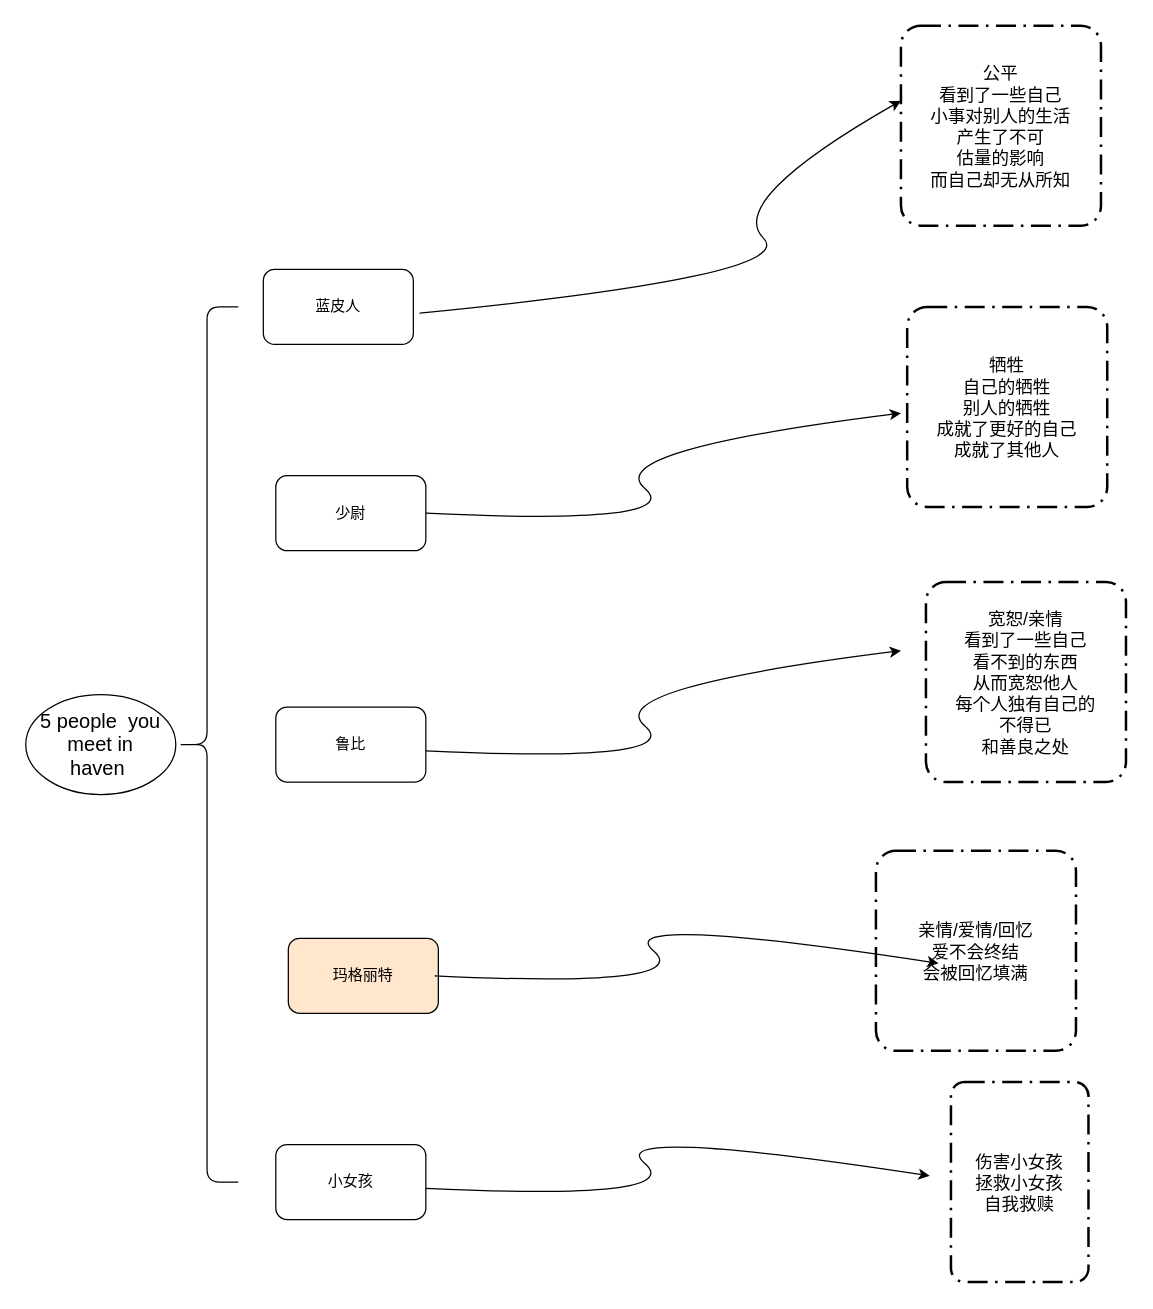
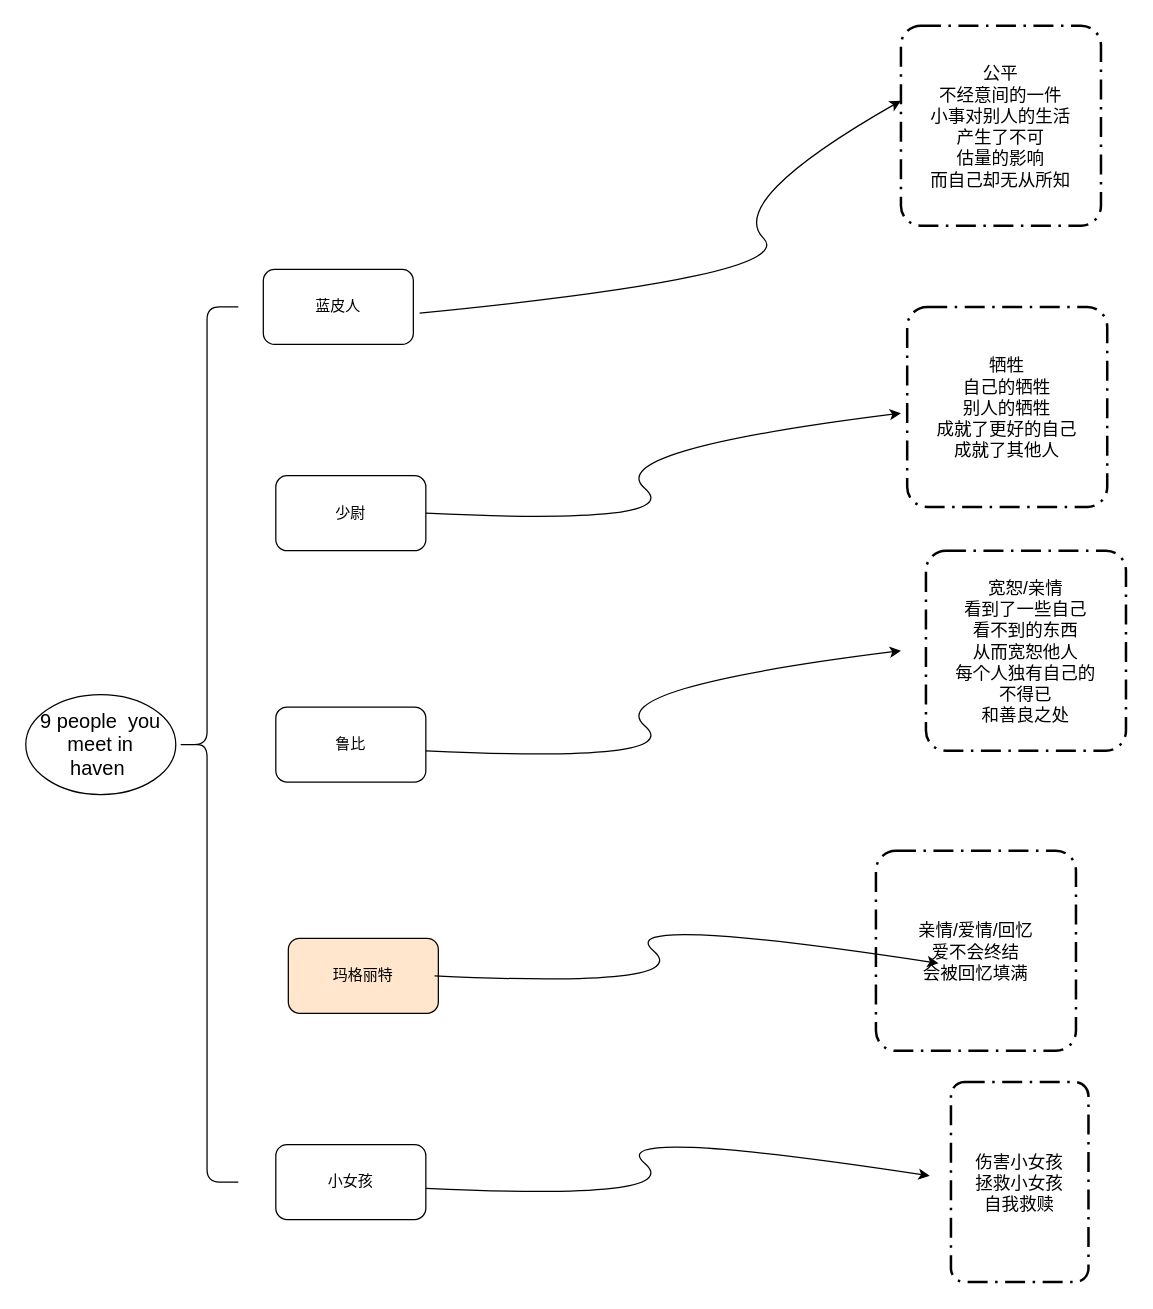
- <mxCell id="10" value="公平&#10;看到了一些自己&#10;小事对别人的生活&#10;产生了不可&#10;估量的影响&#10;而自己却无从所知" style="rounded=1;arcSize=10;dashed=1;strokeColor=#000000;fillColor=none;gradientColor=none;dashPattern=8 3 1 3;strokeWidth=2;fontSize=14;" vertex="1" parent="1"><mxGeometry x="720" y="20" width="160" height="160" as="geometry" /></mxCell>
+ <mxCell id="10" value="公平&#10;不经意间的一件&#10;小事对别人的生活&#10;产生了不可&#10;估量的影响&#10;而自己却无从所知" style="rounded=1;arcSize=10;dashed=1;strokeColor=#000000;fillColor=none;gradientColor=none;dashPattern=8 3 1 3;strokeWidth=2;fontSize=14;" vertex="1" parent="1"><mxGeometry x="720" y="20" width="160" height="160" as="geometry" /></mxCell>
- <mxCell id="14" value="宽恕/亲情&#10;看到了一些自己&#10;看不到的东西&#10;从而宽恕他人&#10;每个人独有自己的&#10;不得已&#10;和善良之处" style="rounded=1;arcSize=10;dashed=1;strokeColor=#000000;fillColor=none;gradientColor=none;dashPattern=8 3 1 3;strokeWidth=2;fontSize=14;" vertex="1" parent="1"><mxGeometry x="740" y="465" width="160" height="160" as="geometry" /></mxCell>
+ <mxCell id="14" value="宽恕/亲情&#10;看到了一些自己&#10;看不到的东西&#10;从而宽恕他人&#10;每个人独有自己的&#10;不得已&#10;和善良之处" style="rounded=1;arcSize=10;dashed=1;strokeColor=#000000;fillColor=none;gradientColor=none;dashPattern=8 3 1 3;strokeWidth=2;fontSize=14;" vertex="1" parent="1"><mxGeometry x="740" y="440" width="160" height="160" as="geometry" /></mxCell>
- <mxCell id="2" value="5 people&amp;nbsp; you meet in &lt;br&gt;haven&amp;nbsp;" style="ellipse;whiteSpace=wrap;html=1;fontSize=16;" parent="1" vertex="1"><mxGeometry x="20" y="555" width="120" height="80" as="geometry" /></mxCell>
+ <mxCell id="2" value="9 people&amp;nbsp; you meet in &lt;br&gt;haven&amp;nbsp;" style="ellipse;whiteSpace=wrap;html=1;fontSize=16;" parent="1" vertex="1"><mxGeometry x="20" y="555" width="120" height="80" as="geometry" /></mxCell>
